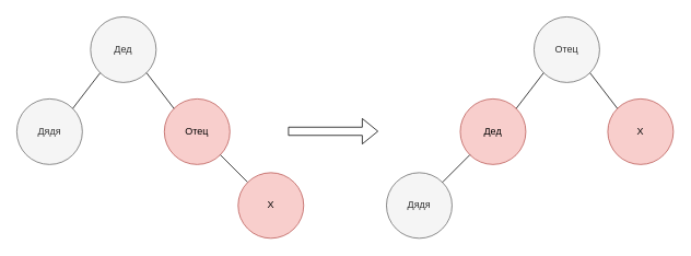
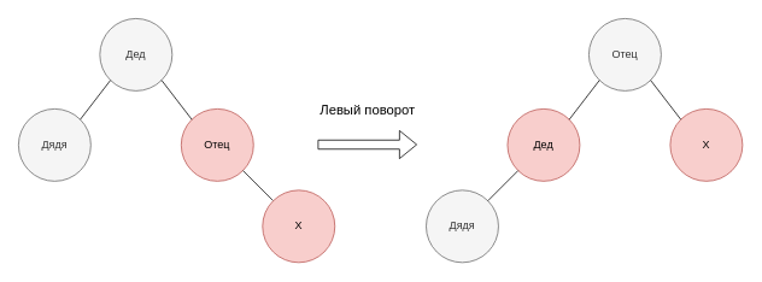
+ <mxCell id="10" value="Левый поворот" style="text;html=1;strokeColor=none;fillColor=none;align=center;verticalAlign=middle;whiteSpace=wrap;rounded=0;fontSize=15;" vertex="1" parent="1"><mxGeometry x="351" y="110" width="111" height="20" as="geometry" /></mxCell>
